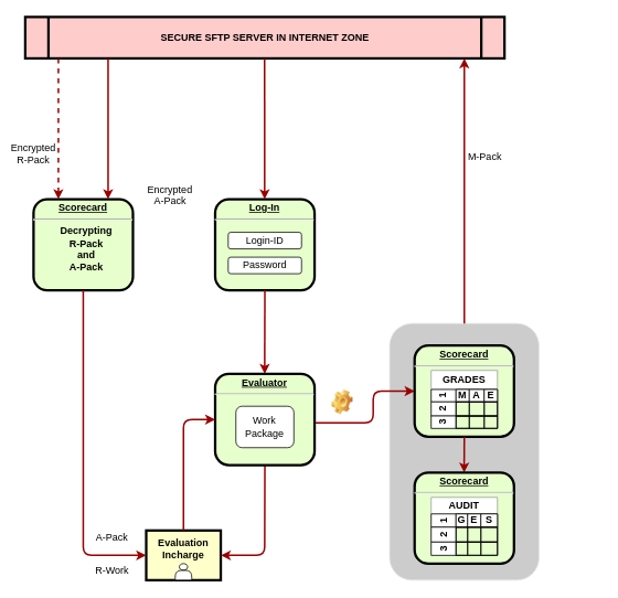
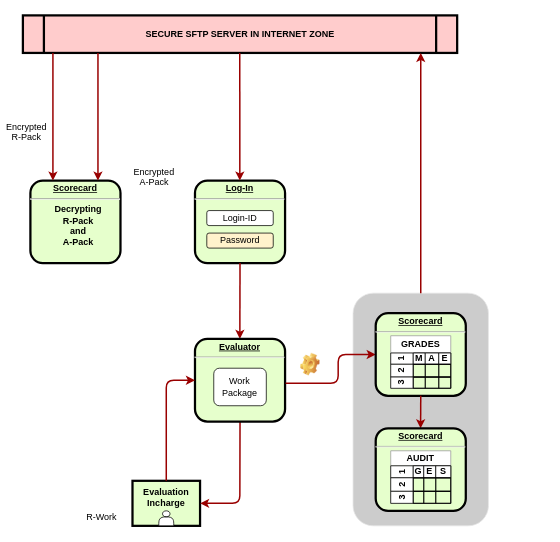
- <mxCell id="11" value="" style="edgeStyle=elbowEdgeStyle;elbow=horizontal;strokeColor=#990000;strokeWidth=2;entryX=0.25;entryY=0;entryDx=0;entryDy=0;dashed=1;" edge="1" parent="1" source="3" target="4"><mxGeometry width="100" height="100" relative="1" as="geometry"><mxPoint x="70" y="100" as="sourcePoint" /><mxPoint x="70" y="230" as="targetPoint" /><Array as="points" /></mxGeometry></mxCell>
+ <mxCell id="11" value="" style="edgeStyle=elbowEdgeStyle;elbow=horizontal;strokeColor=#990000;strokeWidth=2;entryX=0.25;entryY=0;entryDx=0;entryDy=0;" edge="1" parent="1" source="3" target="4"><mxGeometry width="100" height="100" relative="1" as="geometry"><mxPoint x="70" y="100" as="sourcePoint" /><mxPoint x="70" y="230" as="targetPoint" /><Array as="points" /></mxGeometry></mxCell>
- <mxCell id="10" value="Encrypted&#10;R-Pack&#10;" style="text;spacingTop=-5;align=center" parent="1" vertex="1"><mxGeometry x="25" y="170" width="30" height="20" as="geometry" /></mxCell>
+ <mxCell id="10" value="Encrypted&#10;R-Pack&#10;" style="text;spacingTop=-5;align=center" parent="1" vertex="1"><mxGeometry x="20" y="160" width="30" height="20" as="geometry" /></mxCell>
- <mxCell id="42" value="M-Pack&#10;" style="text;spacingTop=-5;align=center" vertex="1" parent="1"><mxGeometry x="570" y="180" width="30" height="20" as="geometry" /></mxCell>
- <mxCell id="15" value="Password" style="rounded=1;whiteSpace=wrap;html=1;" vertex="1" parent="1"><mxGeometry x="275" y="310" width="88.5" height="20" as="geometry" /></mxCell>
+ <mxCell id="15" value="Password" style="rounded=1;whiteSpace=wrap;html=1;fillColor=#fff2cc;" vertex="1" parent="1"><mxGeometry x="275" y="310" width="88.5" height="20" as="geometry" /></mxCell>
- <mxCell id="7" value="" style="edgeStyle=elbowEdgeStyle;elbow=horizontal;strokeColor=#990000;strokeWidth=2" parent="1" source="4" target="5" edge="1"><mxGeometry width="100" height="100" relative="1" as="geometry"><mxPoint x="140" y="730" as="sourcePoint" /><mxPoint x="240" y="630" as="targetPoint" /><Array as="points"><mxPoint x="100" y="310" /><mxPoint x="95" y="340" /><mxPoint x="254" y="620" /></Array></mxGeometry></mxCell>
- <mxCell id="13" value="A-Pack" style="text;spacingTop=-5;align=center" vertex="1" parent="1"><mxGeometry x="120" y="640" width="30" height="20" as="geometry" /></mxCell>
- <mxCell id="5" value="Evaluation&#10;Incharge&#10;" style="whiteSpace=wrap;align=center;verticalAlign=middle;fontStyle=1;strokeWidth=3;fillColor=#FFFFCC" parent="1" vertex="1"><mxGeometry x="176" y="640" width="90" height="60" as="geometry" /></mxCell>
+ <mxCell id="5" value="Evaluation&#10;Incharge&#10;" style="whiteSpace=wrap;align=center;verticalAlign=middle;fontStyle=1;strokeWidth=3;fillColor=#e6ffcc;" parent="1" vertex="1"><mxGeometry x="176" y="640" width="90" height="60" as="geometry" /></mxCell>
